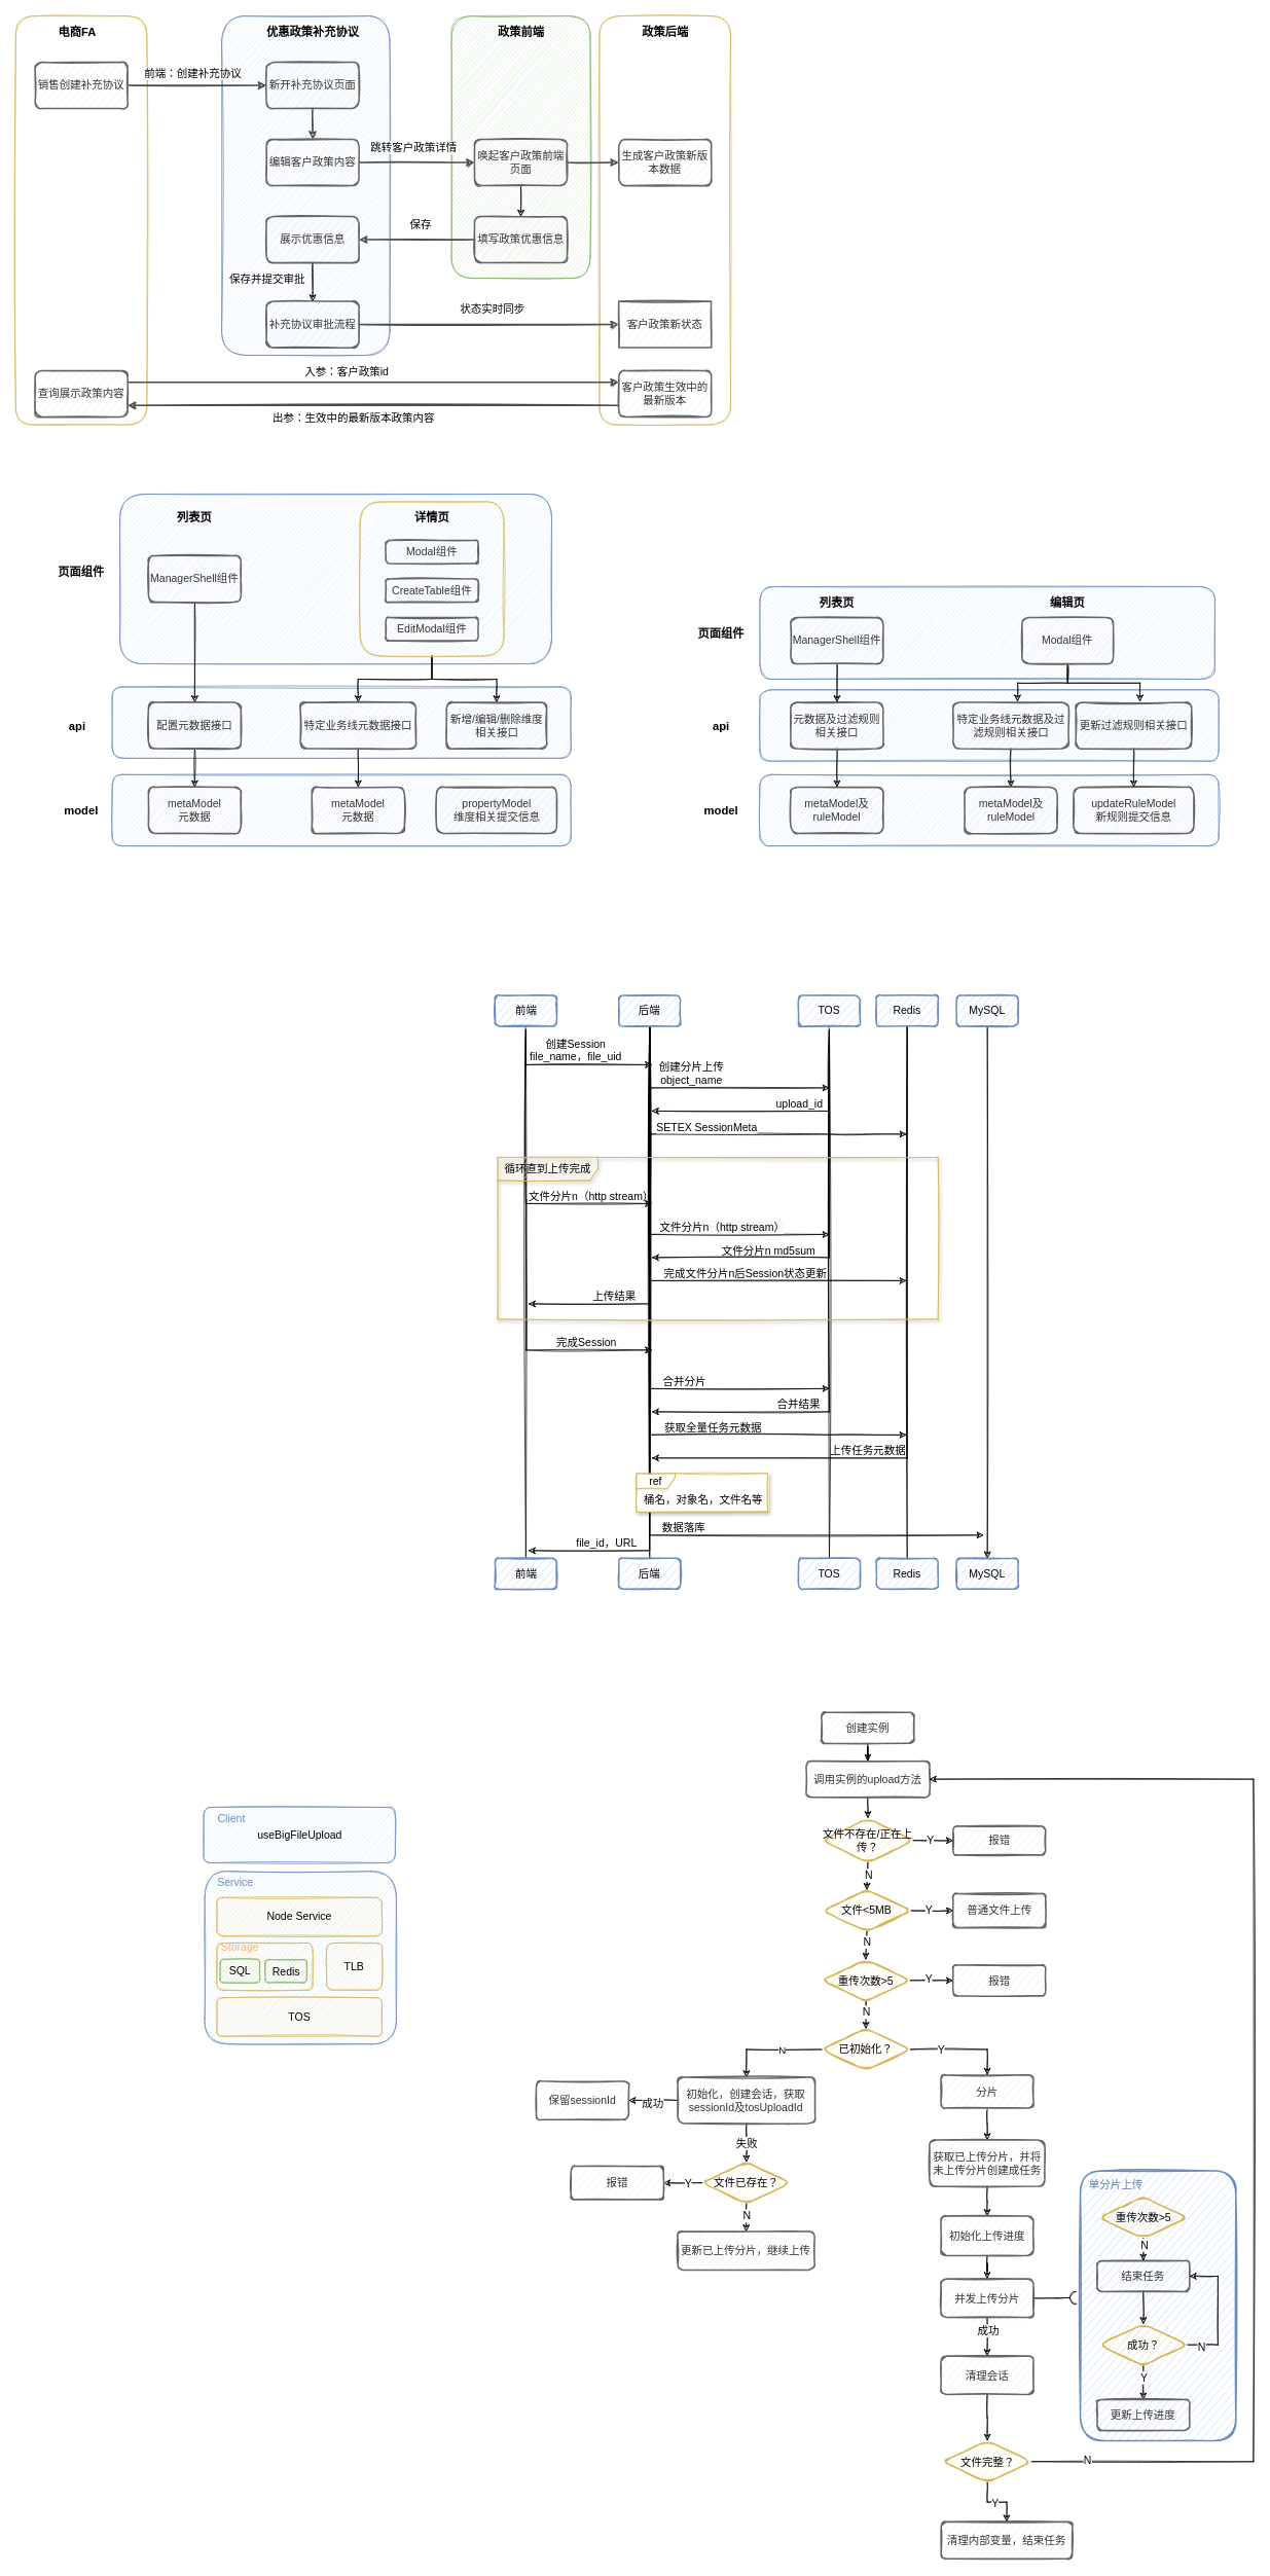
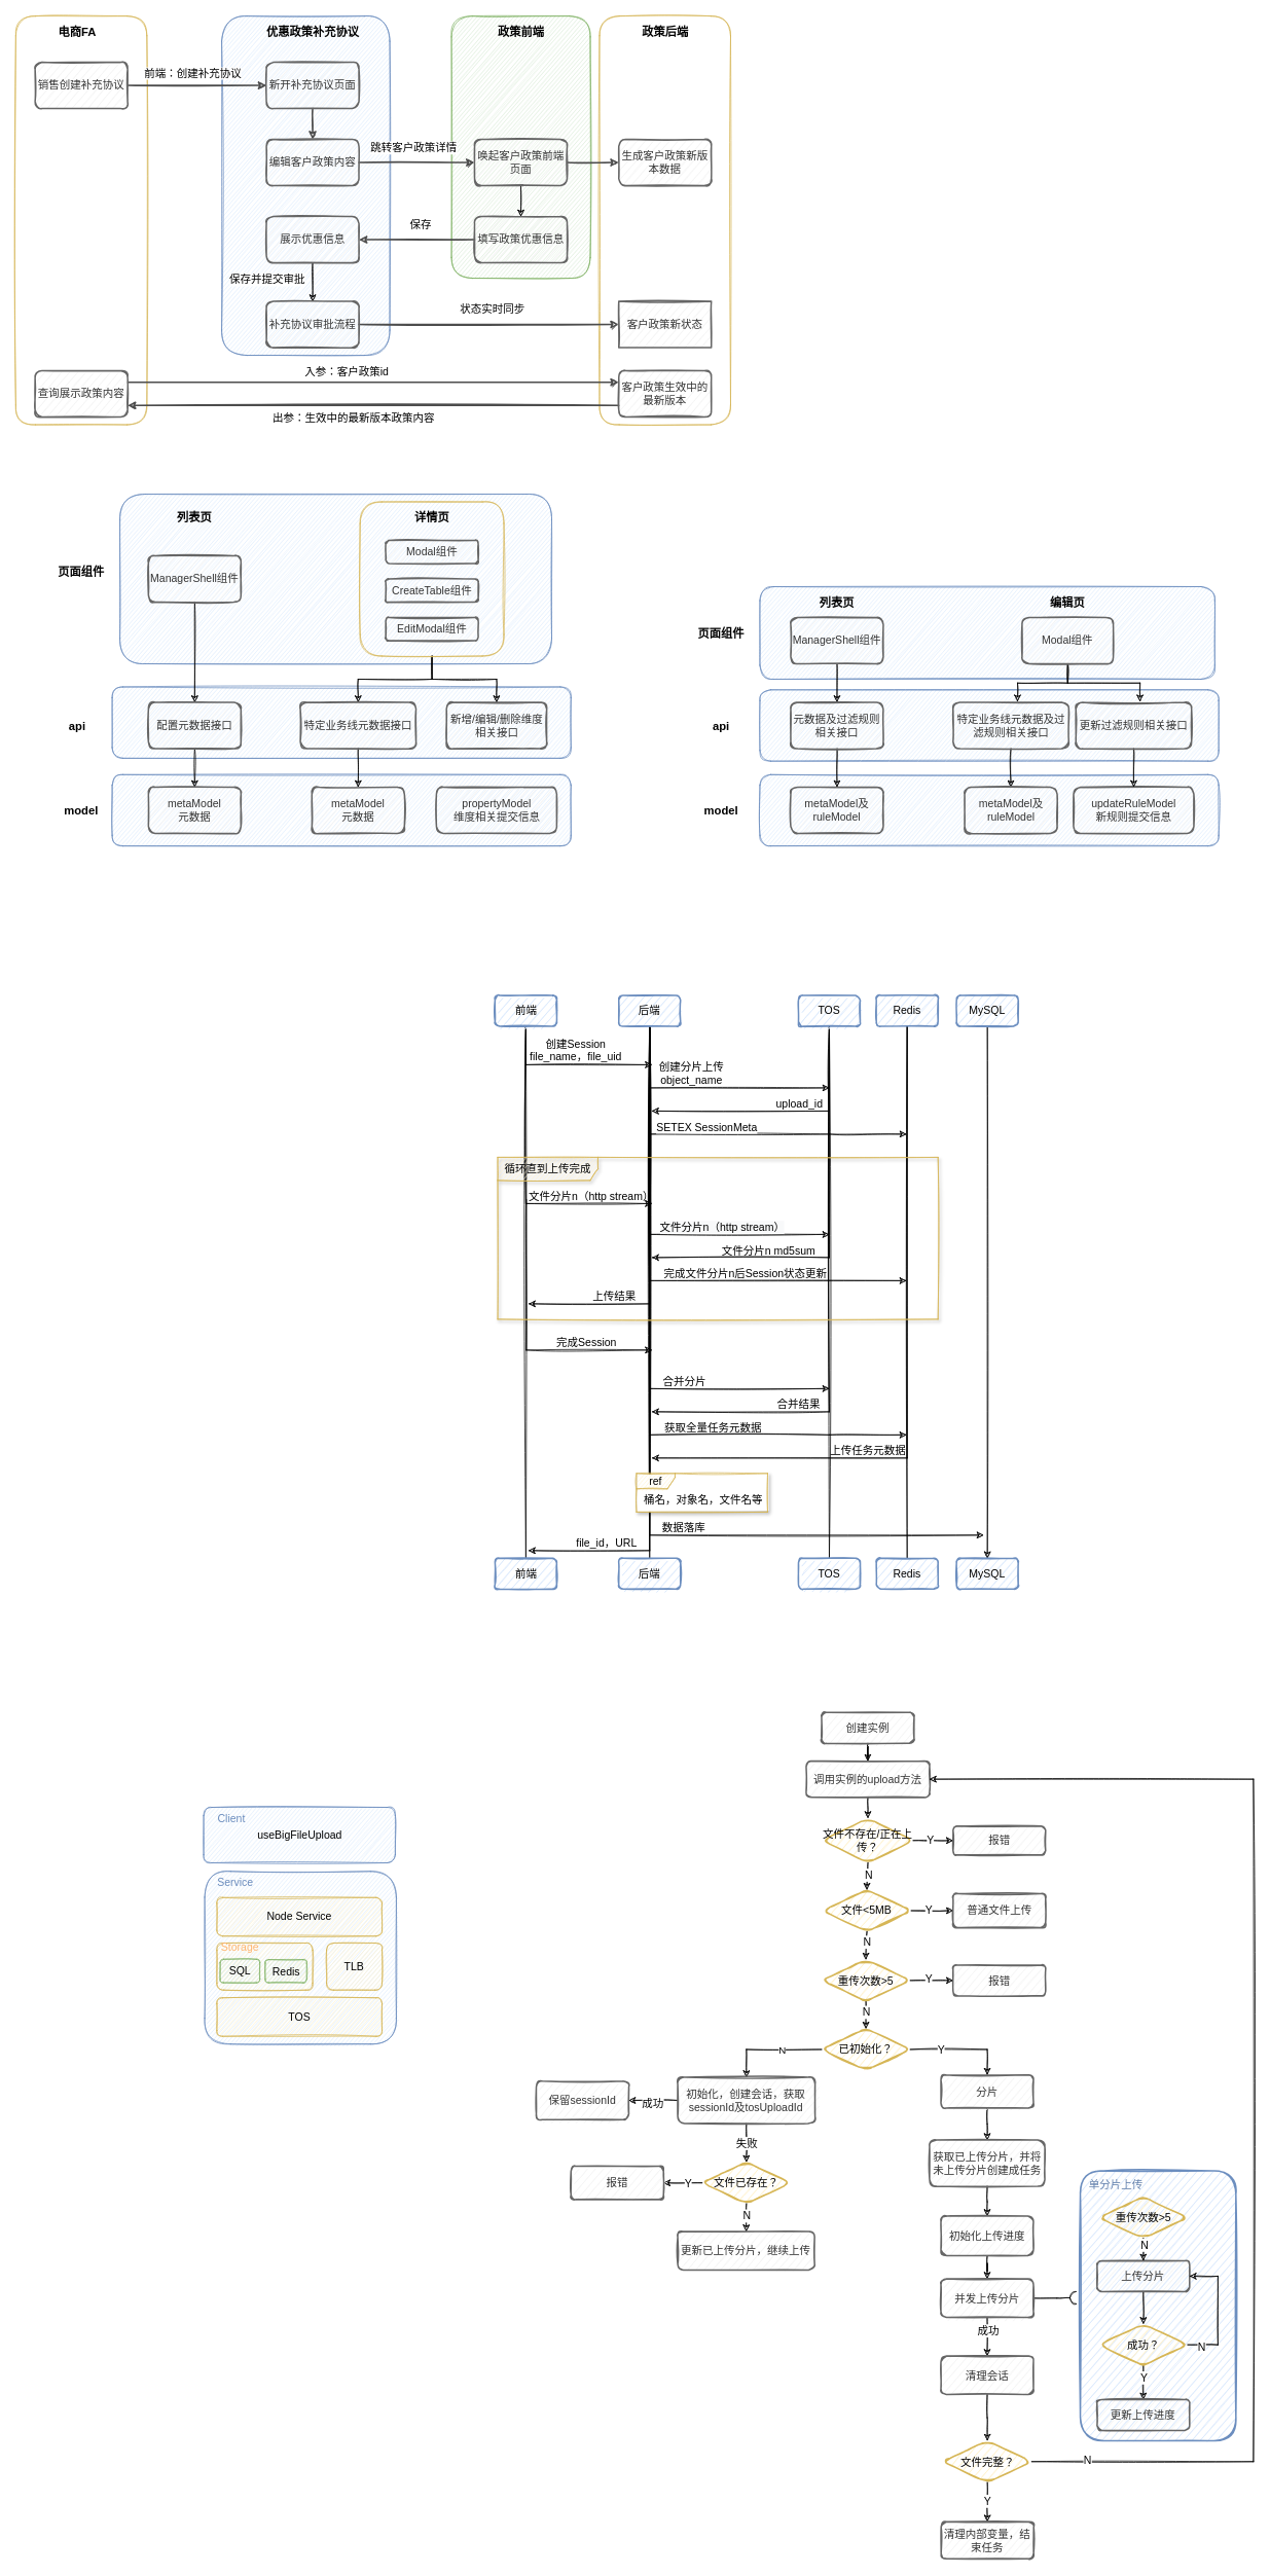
- <mxCell id="205" value="&lt;font style=&quot;font-size: 14px&quot;&gt;结束任务&lt;/font&gt;" style="whiteSpace=wrap;html=1;rounded=1;shadow=0;strokeColor=#666666;strokeWidth=2;fillColor=#f5f5f5;glass=0;sketch=1;fontColor=#333333;" vertex="1" parent="1"><mxGeometry x="1422.27" y="2931" width="120" height="40" as="geometry" /></mxCell>
+ <mxCell id="205" value="&lt;font style=&quot;font-size: 14px&quot;&gt;上传分片&lt;/font&gt;" style="whiteSpace=wrap;html=1;rounded=1;shadow=0;strokeColor=#666666;strokeWidth=2;fillColor=#f5f5f5;glass=0;sketch=1;fontColor=#333333;" vertex="1" parent="1"><mxGeometry x="1422.27" y="2931" width="120" height="40" as="geometry" /></mxCell>
- <mxCell id="203" value="&lt;font style=&quot;font-size: 14px&quot;&gt;清理内部变量，结束任务&lt;/font&gt;" style="whiteSpace=wrap;html=1;rounded=1;shadow=0;strokeColor=#666666;strokeWidth=2;fillColor=#f5f5f5;glass=0;sketch=1;fontColor=#333333;" vertex="1" parent="1"><mxGeometry x="1220" y="3269.5" width="170" height="48" as="geometry" /></mxCell>
+ <mxCell id="203" value="&lt;font style=&quot;font-size: 14px&quot;&gt;清理内部变量，结束任务&lt;/font&gt;" style="whiteSpace=wrap;html=1;rounded=1;shadow=0;strokeColor=#666666;strokeWidth=2;fillColor=#f5f5f5;glass=0;sketch=1;fontColor=#333333;" vertex="1" parent="1"><mxGeometry x="1220" y="3269.5" width="120" height="48" as="geometry" /></mxCell>
